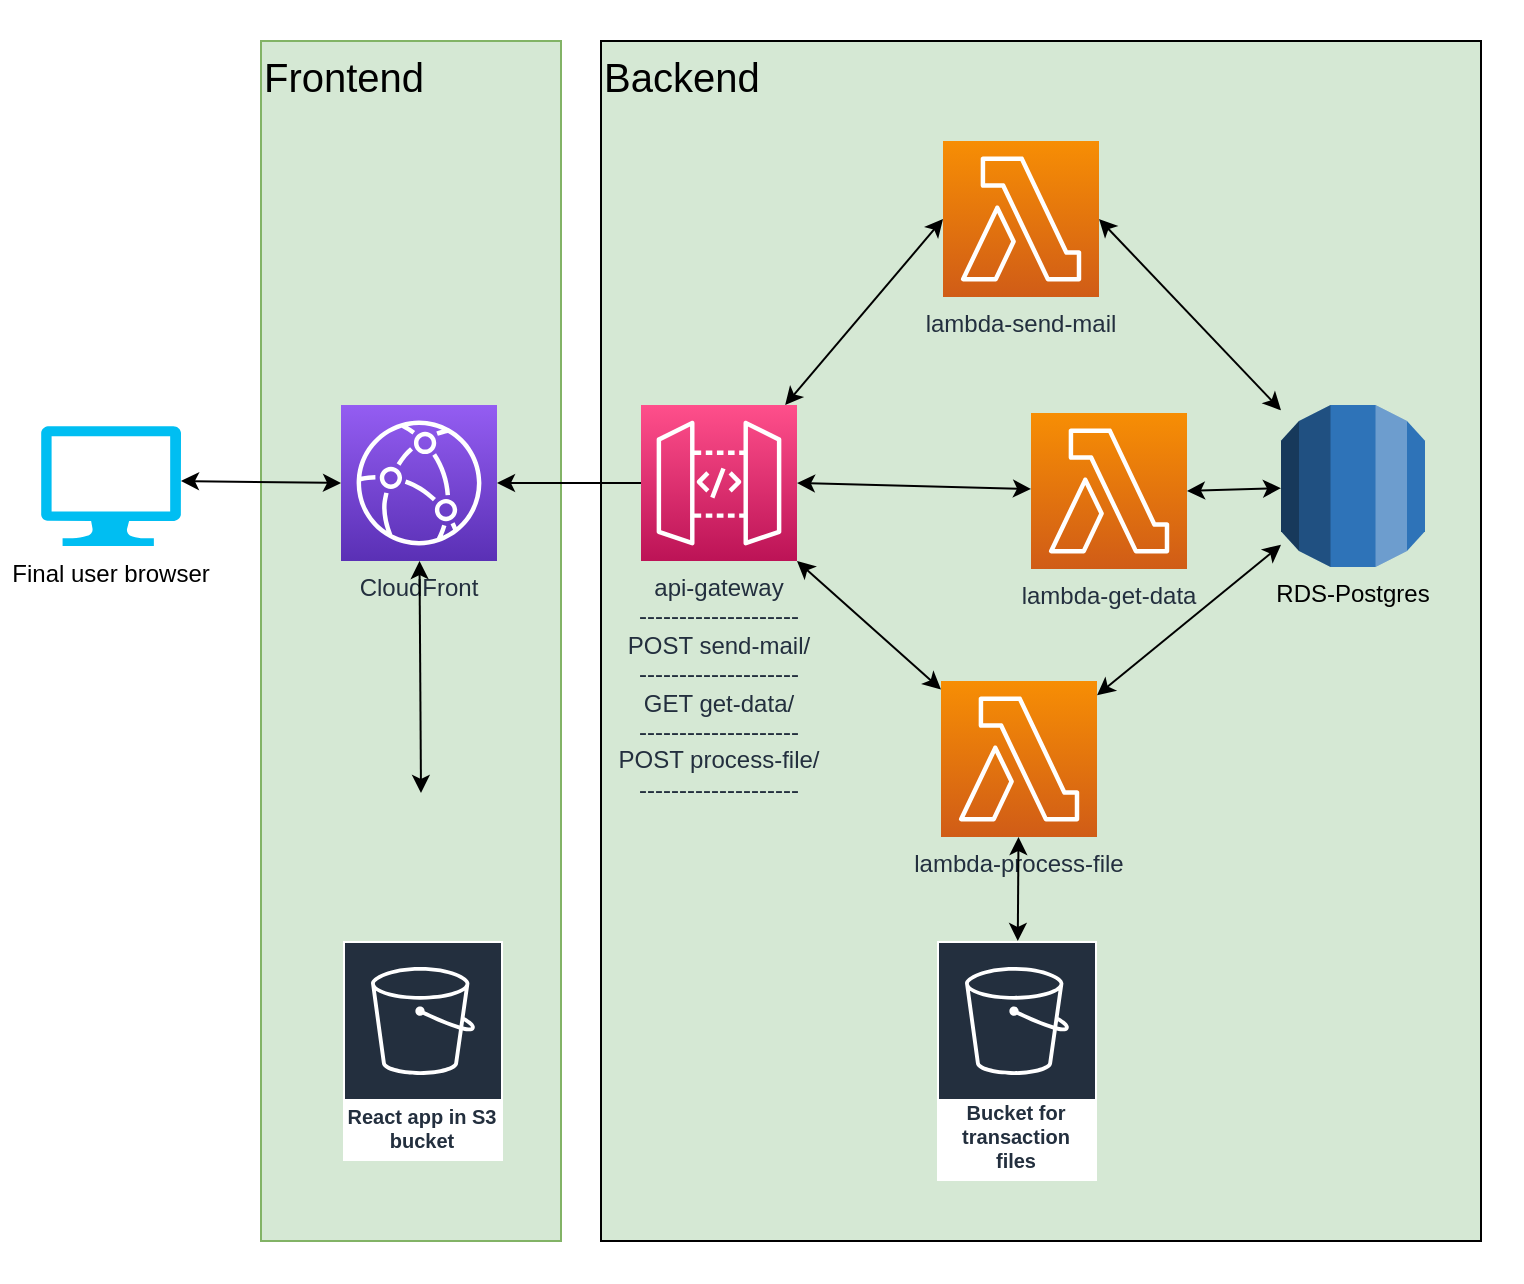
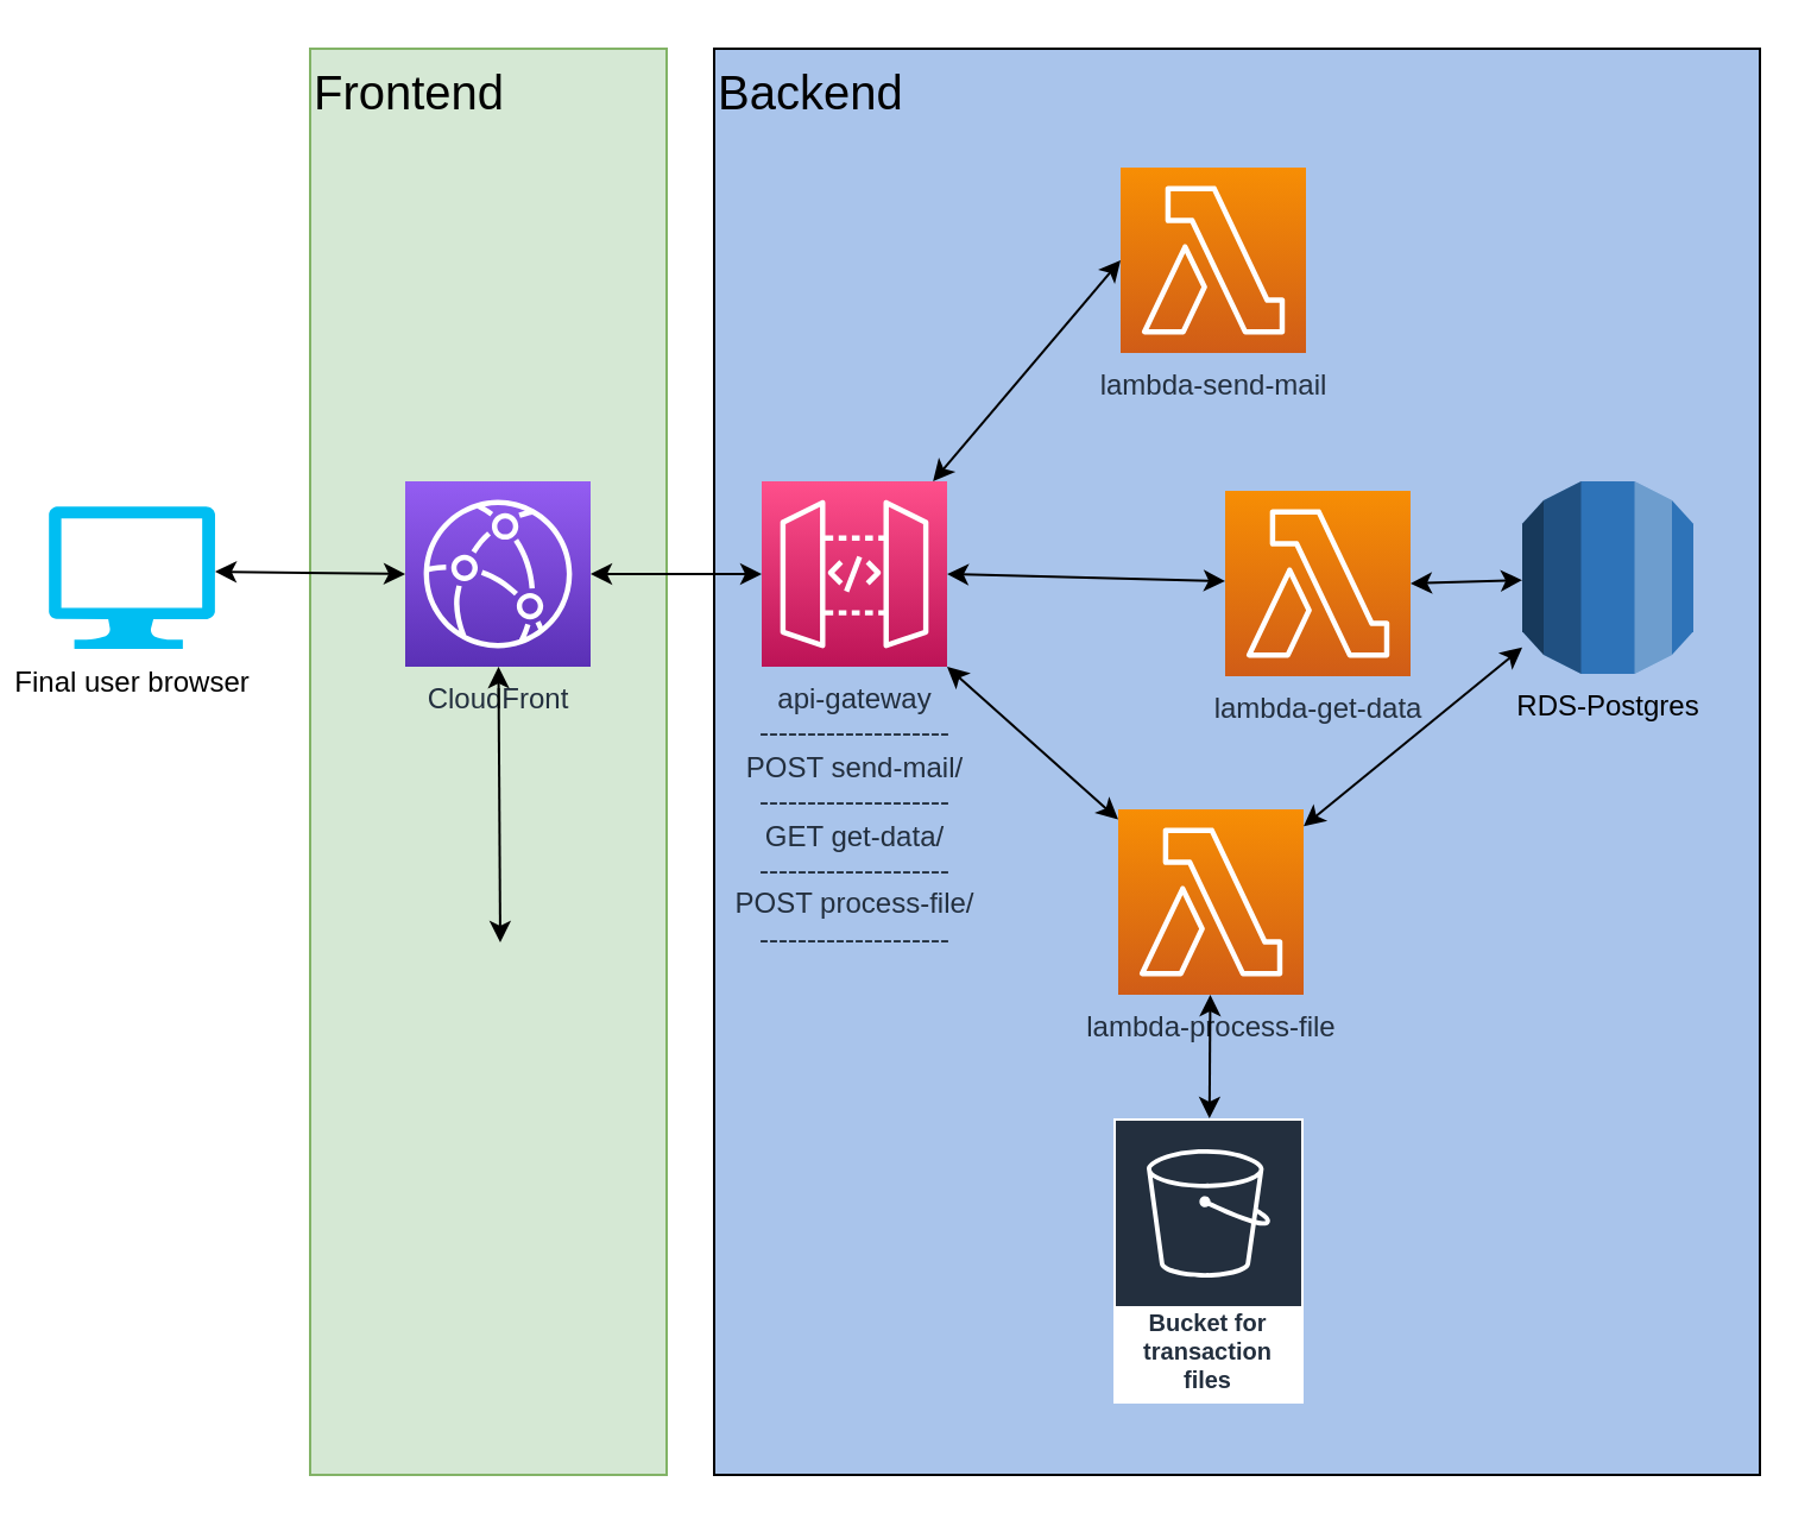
- <mxCell id="24" value="" style="endArrow=classic;startArrow=classic;html=1;rounded=0;fontSize=20;exitX=1;exitY=0.5;exitDx=0;exitDy=0;exitPerimeter=0;" parent="1" source="13" target="8" edge="1"><mxGeometry width="50" height="50" relative="1" as="geometry"><mxPoint x="558" y="389" as="sourcePoint" /><mxPoint x="650" y="290.891" as="targetPoint" /><Array as="points" /></mxGeometry></mxCell>
- <mxCell id="17" value="" style="endArrow=none;startArrow=classic;html=1;rounded=0;fontSize=20;entryX=0;entryY=0.5;entryDx=0;entryDy=0;entryPerimeter=0;exitX=1;exitY=0.5;exitDx=0;exitDy=0;exitPerimeter=0;" parent="1" source="12" target="5" edge="1"><mxGeometry width="50" height="50" relative="1" as="geometry"><mxPoint x="110" y="260" as="sourcePoint" /><mxPoint x="190" y="261" as="targetPoint" /><Array as="points" /></mxGeometry></mxCell>
+ <mxCell id="17" value="" style="endArrow=classic;startArrow=classic;html=1;rounded=0;fontSize=20;entryX=0;entryY=0.5;entryDx=0;entryDy=0;entryPerimeter=0;exitX=1;exitY=0.5;exitDx=0;exitDy=0;exitPerimeter=0;" parent="1" source="12" target="5" edge="1"><mxGeometry width="50" height="50" relative="1" as="geometry"><mxPoint x="110" y="260" as="sourcePoint" /><mxPoint x="190" y="261" as="targetPoint" /><Array as="points" /></mxGeometry></mxCell>
- <mxCell id="4" value="&lt;font style=&quot;font-size: 20px;&quot;&gt;Backend&lt;/font&gt;" style="rounded=0;whiteSpace=wrap;html=1;fillColor=#d5e8d4;align=left;verticalAlign=top;" parent="1" vertex="1"><mxGeometry x="300" y="20" width="440" height="600" as="geometry" /></mxCell>
+ <mxCell id="4" value="&lt;font style=&quot;font-size: 20px;&quot;&gt;Backend&lt;/font&gt;" style="rounded=0;whiteSpace=wrap;html=1;fillColor=#A9C4EB;align=left;verticalAlign=top;" parent="1" vertex="1"><mxGeometry x="300" y="20" width="440" height="600" as="geometry" /></mxCell>
- <mxCell id="11" value="React app in S3 bucket" style="sketch=0;outlineConnect=0;fontColor=#232F3E;gradientColor=none;strokeColor=#ffffff;fillColor=#232F3E;dashed=0;verticalLabelPosition=middle;verticalAlign=bottom;align=center;html=1;whiteSpace=wrap;fontSize=10;fontStyle=1;spacing=3;shape=mxgraph.aws4.productIcon;prIcon=mxgraph.aws4.s3;" parent="1" vertex="1"><mxGeometry x="171" y="470" width="80" height="110" as="geometry" /></mxCell>
